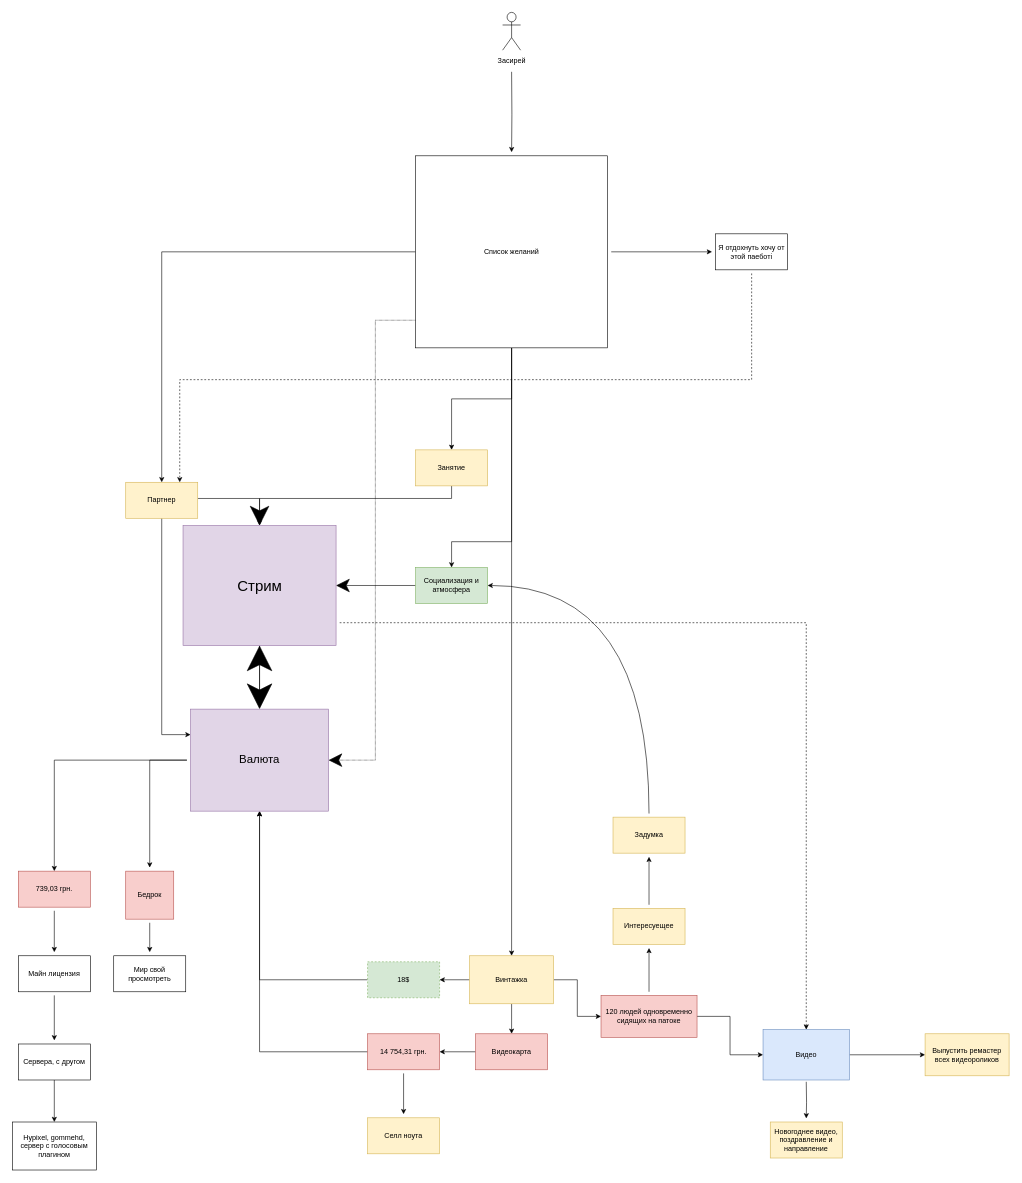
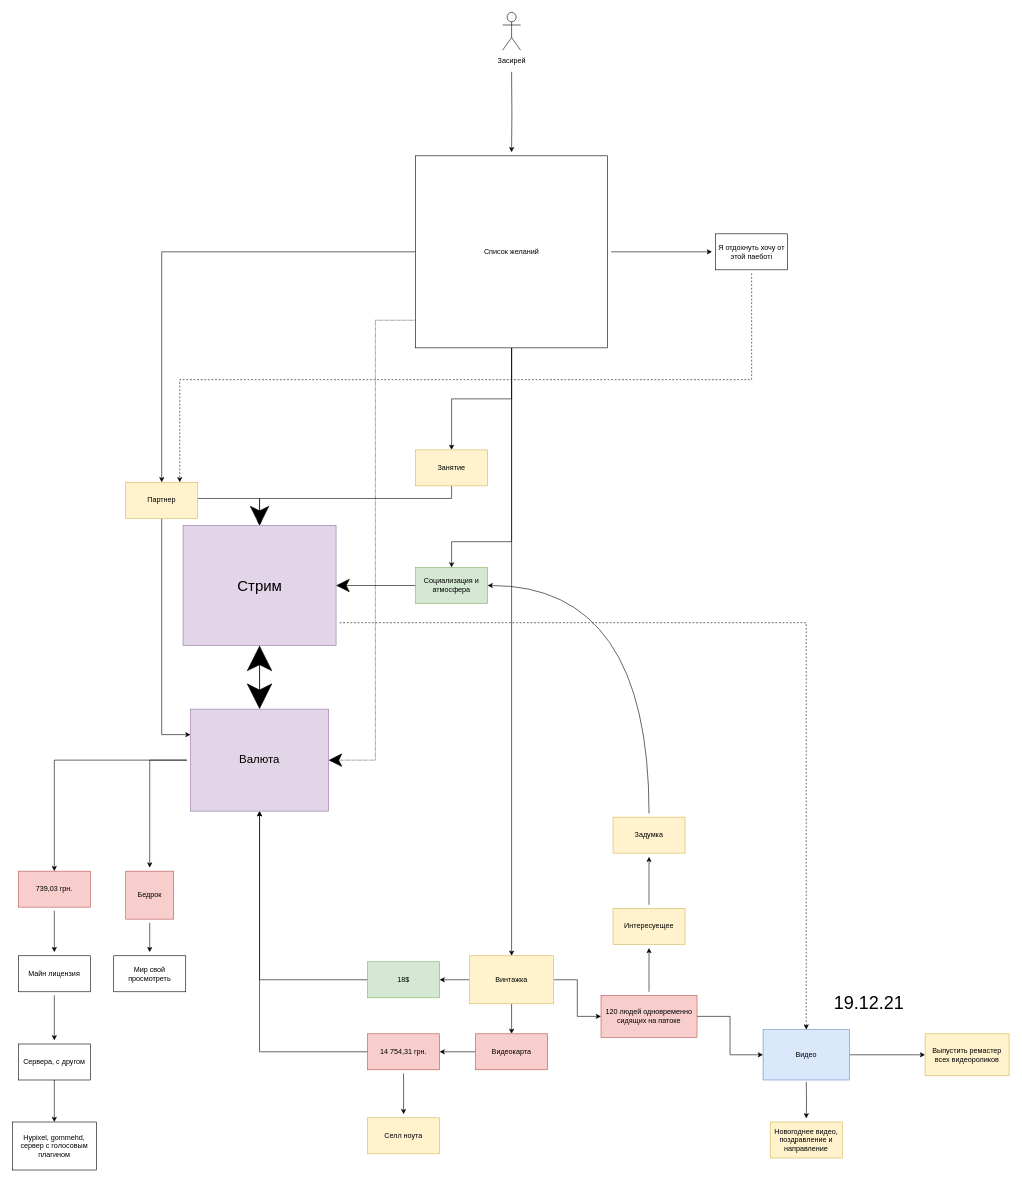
- <mxCell id="41" value="18$" style="whiteSpace=wrap;html=1;rounded=0;fillColor=#d5e8d4;strokeColor=#82b366;dashed=1;" vertex="1" parent="1"><mxGeometry x="612" y="1602" width="120" height="60" as="geometry" /></mxCell>
+ <mxCell id="41" value="18$" style="whiteSpace=wrap;html=1;rounded=0;fillColor=#d5e8d4;strokeColor=#82b366;" vertex="1" parent="1"><mxGeometry x="612" y="1602" width="120" height="60" as="geometry" /></mxCell>
+ <mxCell id="46" value="&lt;font style=&quot;font-size: 30px&quot;&gt;19.12.21&lt;/font&gt;" style="text;html=1;align=center;verticalAlign=middle;resizable=0;points=[];autosize=1;strokeColor=none;fillColor=none;fontSize=19;" vertex="1" parent="1"><mxGeometry x="1379" y="1652" width="135" height="36" as="geometry" /></mxCell>
